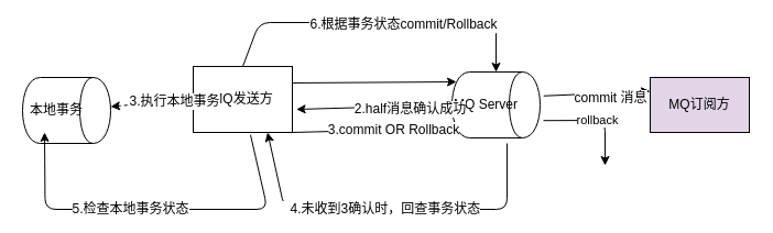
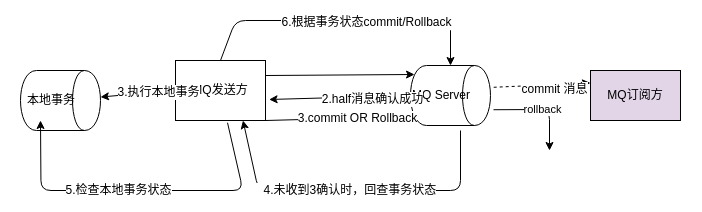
- <mxCell id="19" value="" style="endArrow=classic;html=1;exitX=0.363;exitY=-0.04;exitDx=0;exitDy=0;exitPerimeter=0;entryX=0;entryY=0.25;entryDx=0;entryDy=0;" edge="1" parent="1" source="4" target="5"><mxGeometry width="50" height="50" relative="1" as="geometry"><mxPoint x="530" y="40" as="sourcePoint" /><mxPoint x="580" y="-10" as="targetPoint" /></mxGeometry></mxCell>
+ <mxCell id="19" value="" style="endArrow=classic;html=1;exitX=0.363;exitY=-0.04;exitDx=0;exitDy=0;exitPerimeter=0;entryX=0;entryY=0.25;entryDx=0;entryDy=0;dashed=1;" edge="1" parent="1" source="4" target="5"><mxGeometry width="50" height="50" relative="1" as="geometry"><mxPoint x="530" y="40" as="sourcePoint" /><mxPoint x="580" y="-10" as="targetPoint" /></mxGeometry></mxCell>
- <mxCell id="9" value="" style="endArrow=classic;html=1;exitX=0;exitY=0.5;exitDx=0;exitDy=0;dashed=1;" edge="1" parent="1" source="3" target="2"><mxGeometry width="50" height="50" relative="1" as="geometry"><mxPoint x="120" y="210" as="sourcePoint" /><mxPoint x="170" y="160" as="targetPoint" /></mxGeometry></mxCell>
+ <mxCell id="9" value="" style="endArrow=classic;html=1;exitX=0;exitY=0.5;exitDx=0;exitDy=0;" edge="1" parent="1" source="3" target="2"><mxGeometry width="50" height="50" relative="1" as="geometry"><mxPoint x="120" y="210" as="sourcePoint" /><mxPoint x="170" y="160" as="targetPoint" /></mxGeometry></mxCell>
